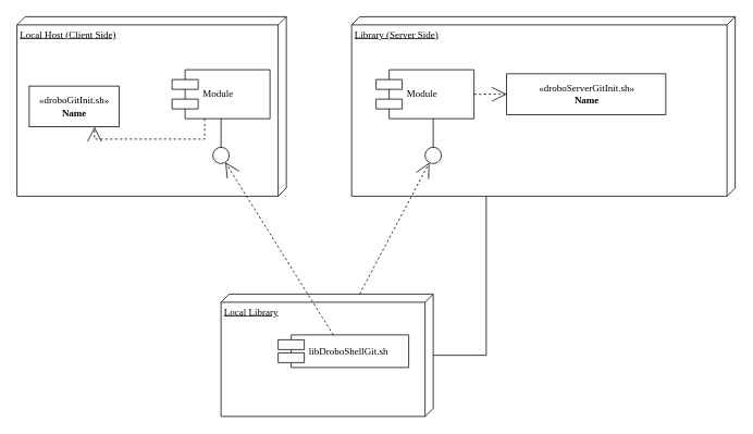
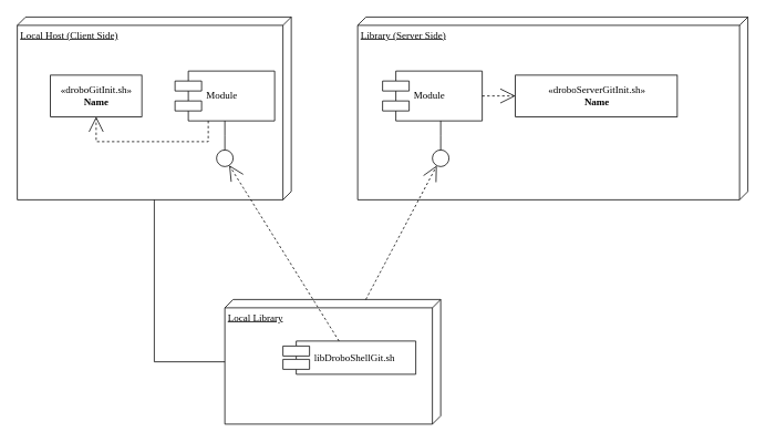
- <mxCell id="5" value="«droboGitInit.sh»&lt;br&gt;&lt;b&gt;Name&lt;/b&gt;" style="html=1;rounded=0;shadow=0;comic=0;labelBackgroundColor=none;strokeWidth=1;fontFamily=Verdana;fontSize=12;align=center;" parent="1" vertex="1"><mxGeometry x="35" y="105" width="110" height="50" as="geometry" /></mxCell>
+ <mxCell id="5" value="«droboGitInit.sh»&lt;br&gt;&lt;b&gt;Name&lt;/b&gt;" style="html=1;rounded=0;shadow=0;comic=0;labelBackgroundColor=none;strokeWidth=1;fontFamily=Verdana;fontSize=12;align=center;" parent="1" vertex="1"><mxGeometry x="60" y="90" width="110" height="50" as="geometry" /></mxCell>
- <mxCell id="18" style="edgeStyle=orthogonalEdgeStyle;rounded=0;html=1;labelBackgroundColor=none;startArrow=none;startFill=0;startSize=8;endArrow=none;endFill=0;endSize=16;fontFamily=Verdana;fontSize=12;" parent="1" source="4" target="3" edge="1"><mxGeometry relative="1" as="geometry"><Array as="points"><mxPoint x="595" y="435" /></Array></mxGeometry></mxCell>
+ <mxCell id="19" style="edgeStyle=orthogonalEdgeStyle;rounded=0;html=1;labelBackgroundColor=none;startArrow=none;startFill=0;startSize=8;endArrow=none;endFill=0;endSize=16;fontFamily=Verdana;fontSize=12;" parent="1" source="4" target="2" edge="1"><mxGeometry relative="1" as="geometry"><Array as="points"><mxPoint x="185" y="435" /></Array></mxGeometry></mxCell>
